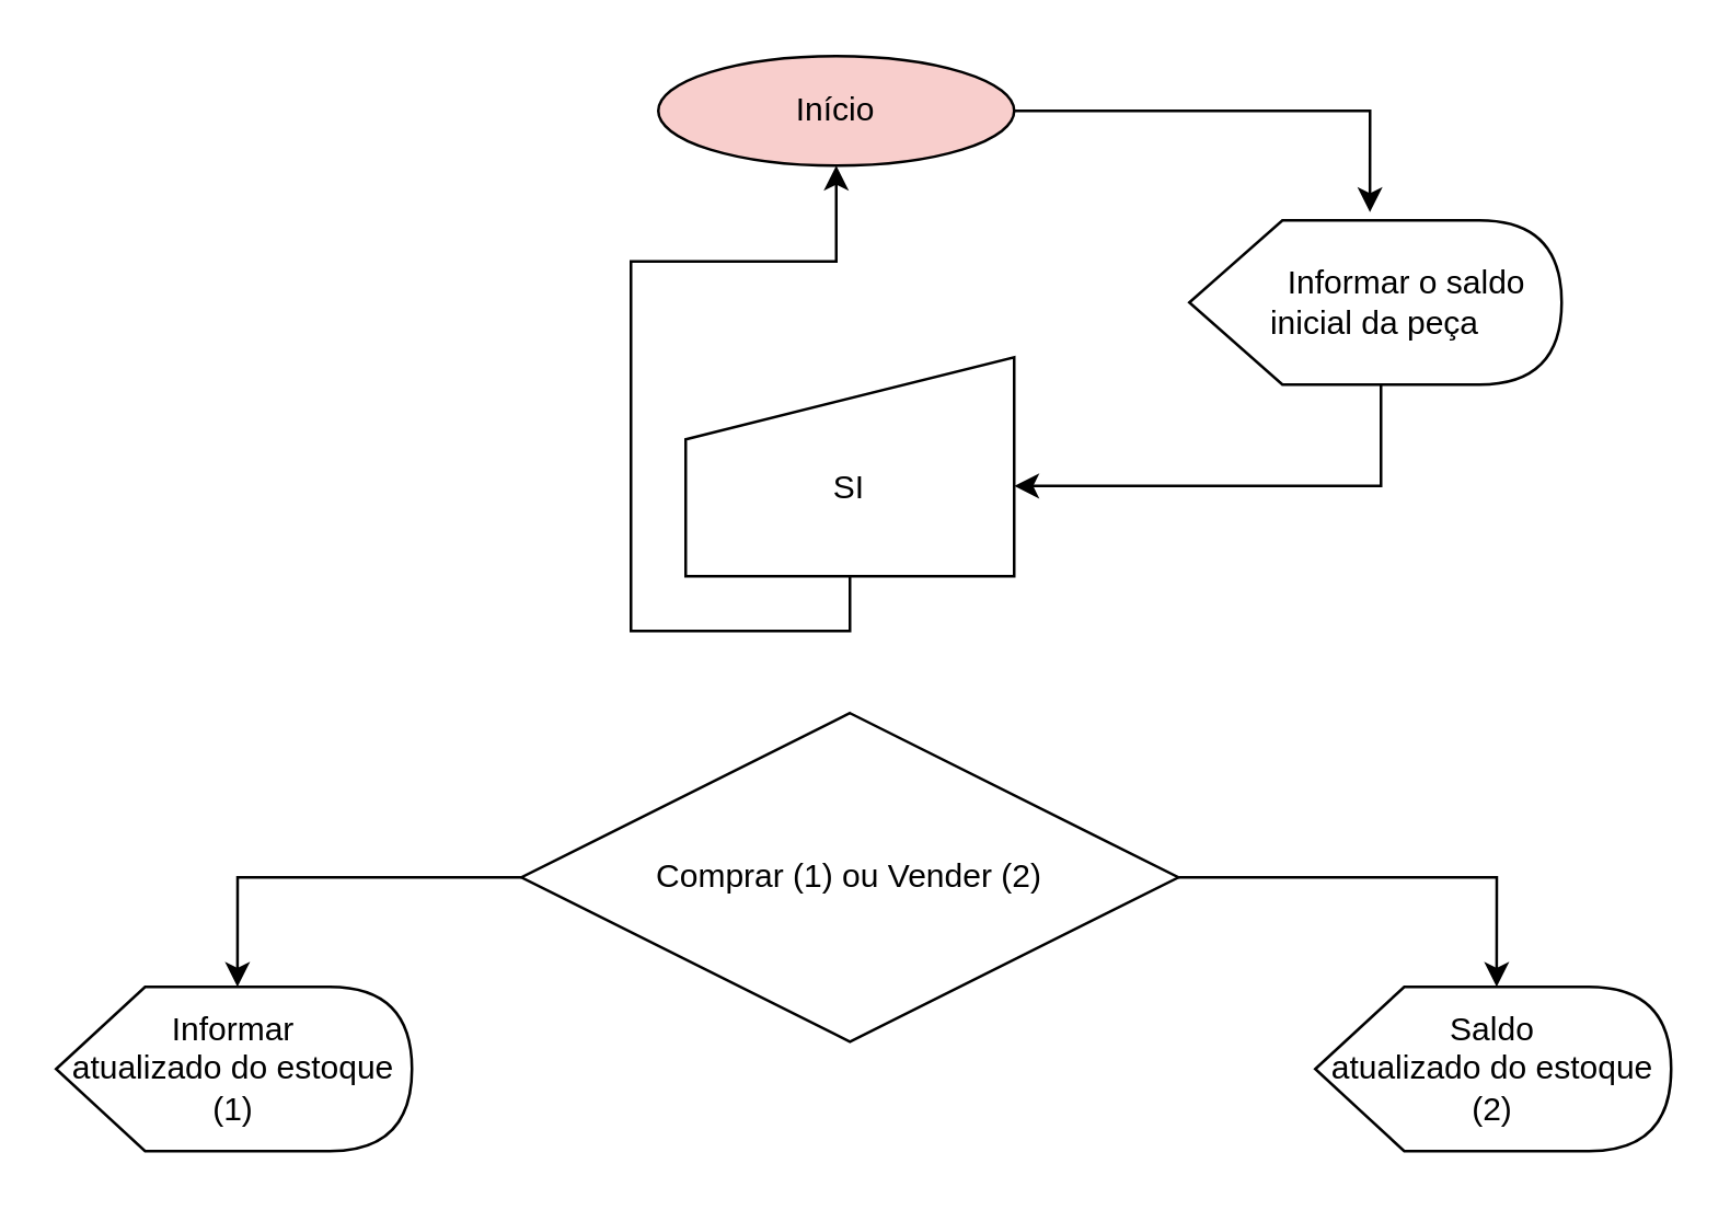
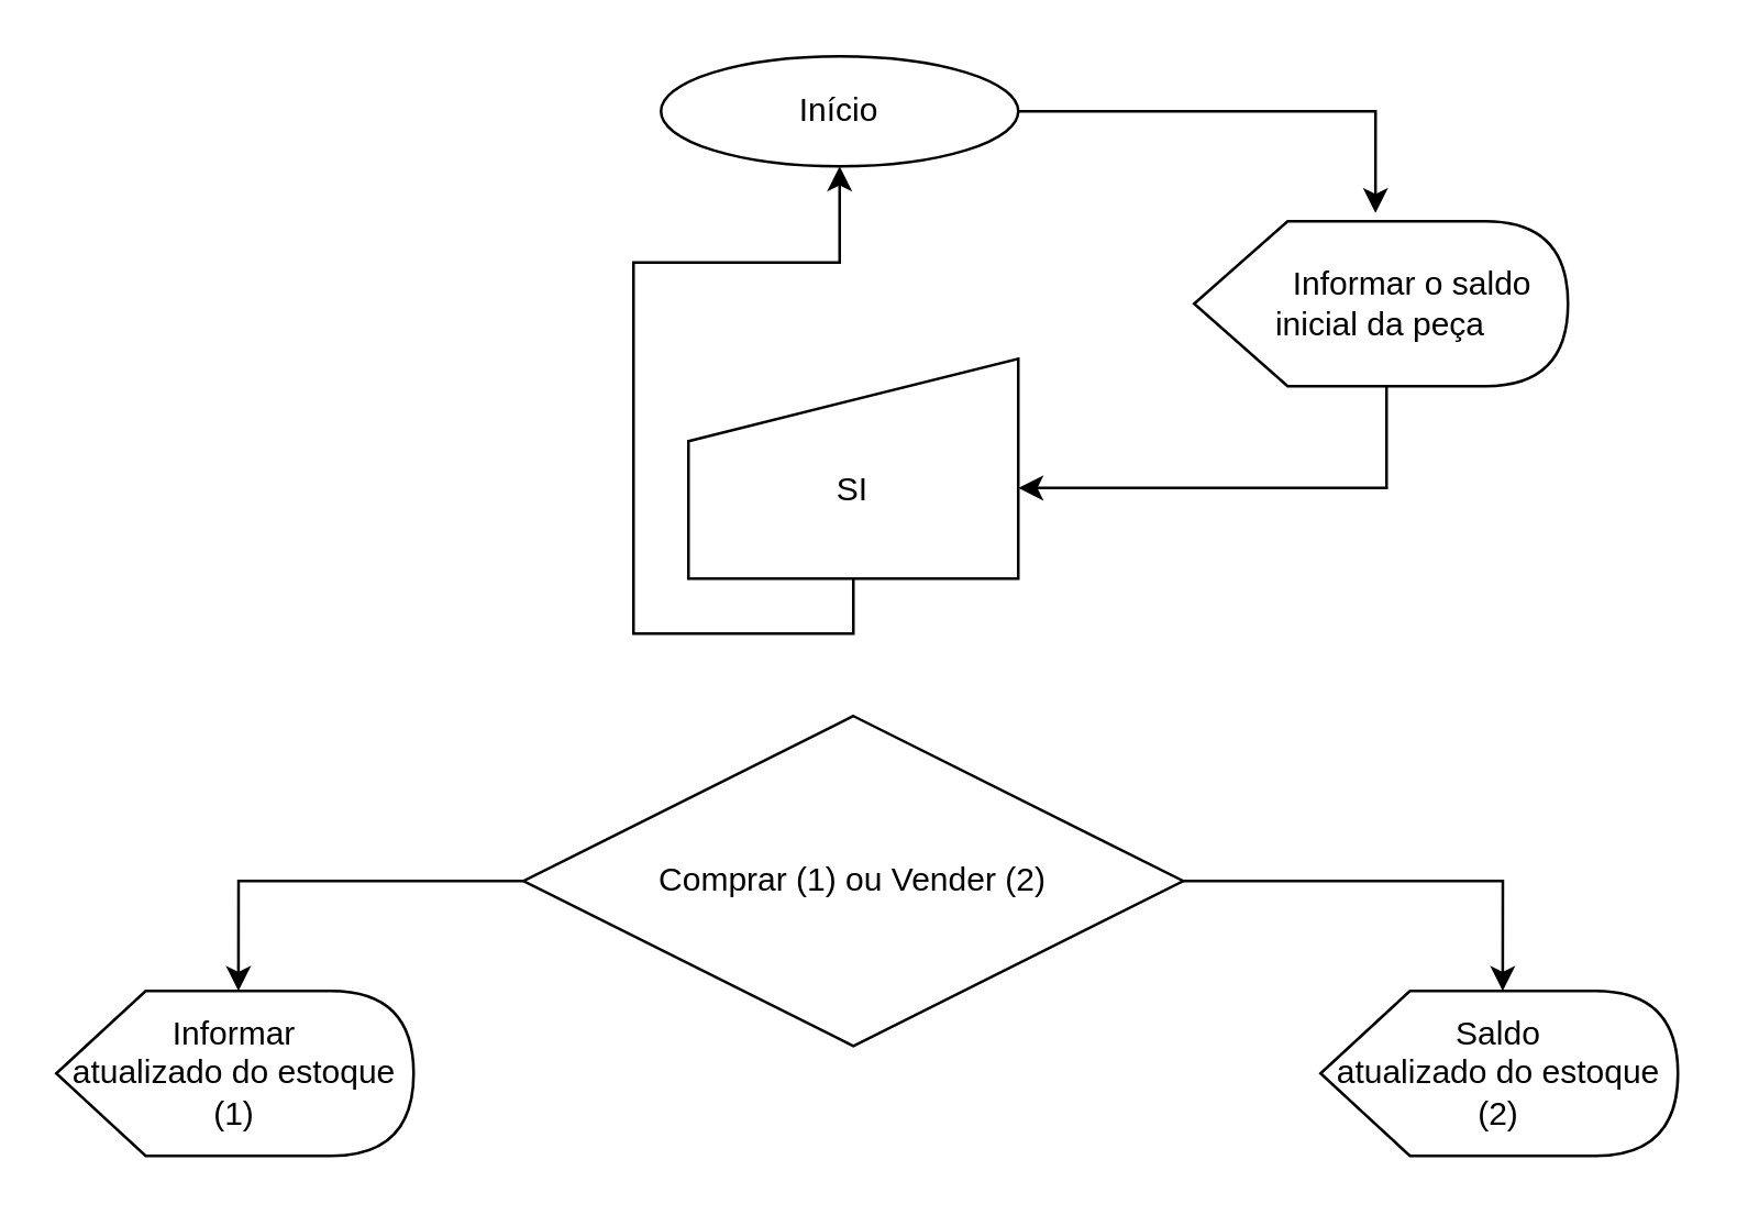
- <mxCell id="3" value="Início" style="ellipse;whiteSpace=wrap;html=1;fillColor=#f8cecc;" vertex="1" parent="1"><mxGeometry x="240" y="20" width="130" height="40" as="geometry" /></mxCell>
+ <mxCell id="3" value="Início" style="ellipse;whiteSpace=wrap;html=1;" vertex="1" parent="1"><mxGeometry x="240" y="20" width="130" height="40" as="geometry" /></mxCell>
